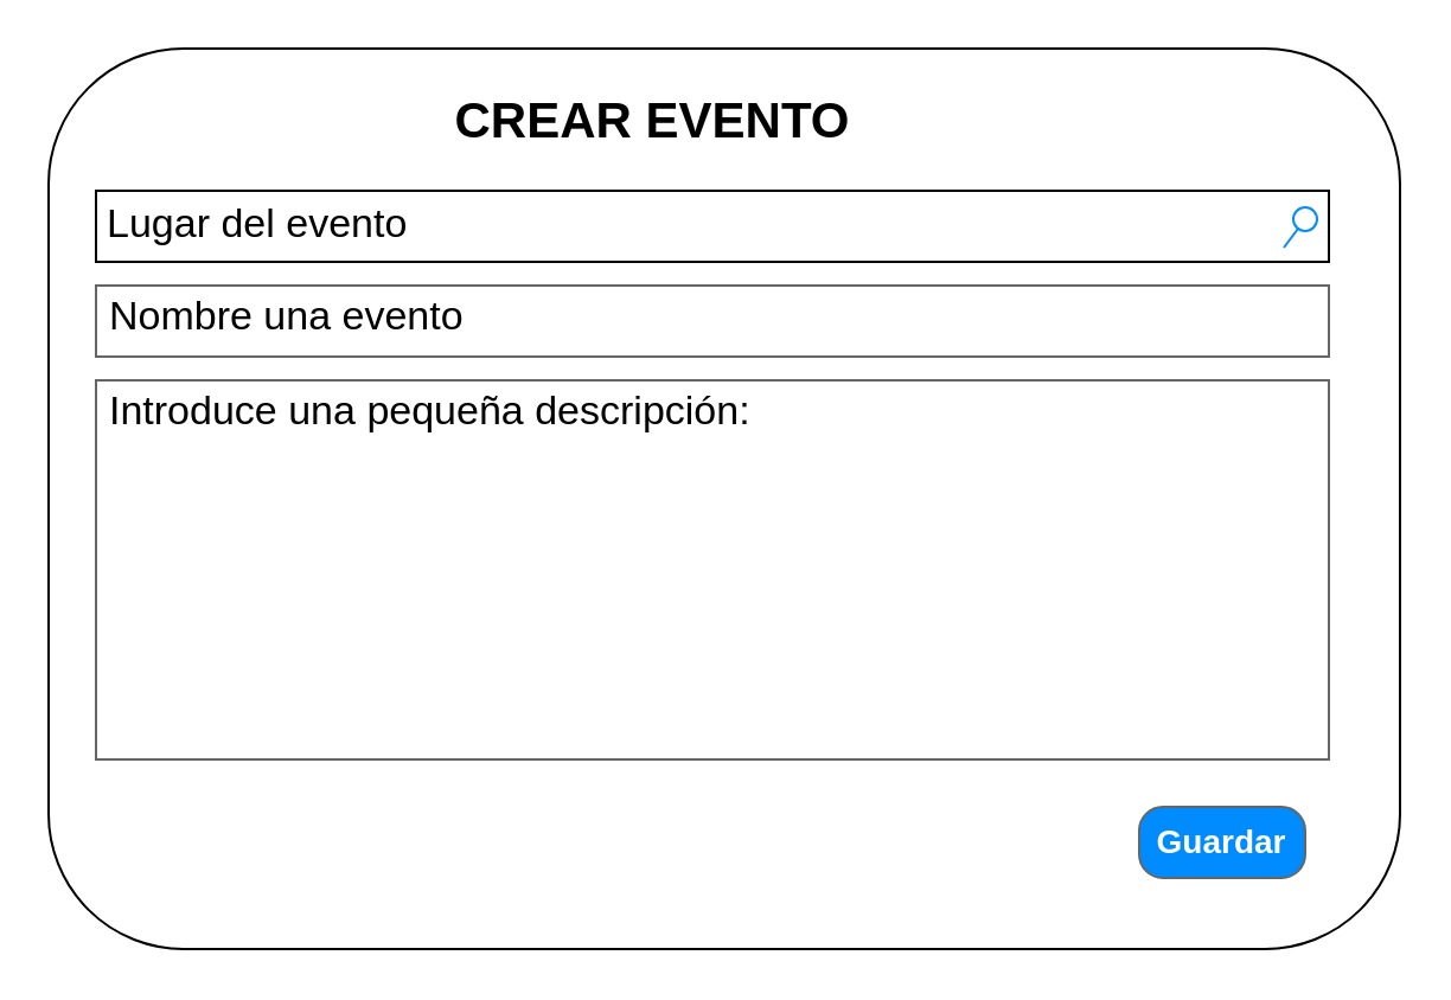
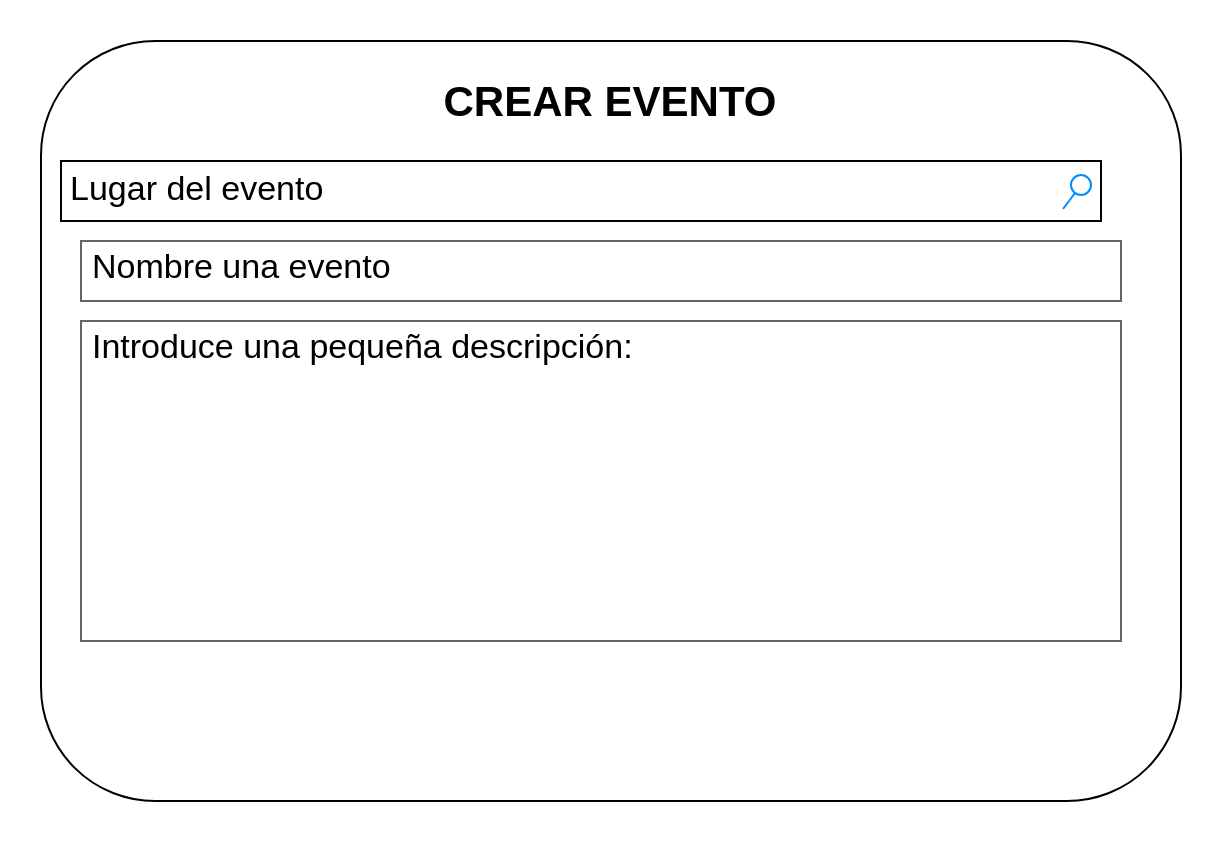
- <mxCell id="6" value="&lt;b&gt;&lt;font style=&quot;font-size: 21px&quot;&gt;CREAR EVENTO&lt;/font&gt;&lt;/b&gt;" style="text;html=1;strokeColor=none;fillColor=none;align=center;verticalAlign=middle;whiteSpace=wrap;rounded=0;fontSize=14;fontColor=#000000;" parent="1" vertex="1"><mxGeometry x="185" y="40" width="180" height="20" as="geometry" /></mxCell>
+ <mxCell id="6" value="&lt;b&gt;&lt;font style=&quot;font-size: 21px&quot;&gt;CREAR EVENTO&lt;/font&gt;&lt;/b&gt;" style="text;html=1;strokeColor=none;fillColor=none;align=center;verticalAlign=middle;whiteSpace=wrap;rounded=0;fontSize=14;fontColor=#000000;" parent="1" vertex="1"><mxGeometry x="215" y="40" width="180" height="20" as="geometry" /></mxCell>
- <mxCell id="3" value="Lugar del evento" style="strokeWidth=1;shadow=0;dashed=0;align=center;html=1;shape=mxgraph.mockup.forms.searchBox;strokeColor=#000000;mainText=;strokeColor2=#008cff;fontColor=#000000;fontSize=17;align=left;spacingLeft=3;fontStyle=0" parent="1" vertex="1"><mxGeometry x="40" y="80" width="520" height="30" as="geometry" /></mxCell>
+ <mxCell id="3" value="Lugar del evento" style="strokeWidth=1;shadow=0;dashed=0;align=center;html=1;shape=mxgraph.mockup.forms.searchBox;strokeColor=#000000;mainText=;strokeColor2=#008cff;fontColor=#000000;fontSize=17;align=left;spacingLeft=3;fontStyle=0" parent="1" vertex="1"><mxGeometry x="30" y="80" width="520" height="30" as="geometry" /></mxCell>
- <mxCell id="7" value="Guardar" style="strokeWidth=1;shadow=0;dashed=0;align=center;html=1;shape=mxgraph.mockup.buttons.button;strokeColor=#666666;fontColor=#ffffff;mainText=;buttonStyle=round;fontSize=14;fontStyle=1;fillColor=#008cff;whiteSpace=wrap;" parent="1" vertex="1"><mxGeometry x="480" y="340" width="70" height="30" as="geometry" /></mxCell>
